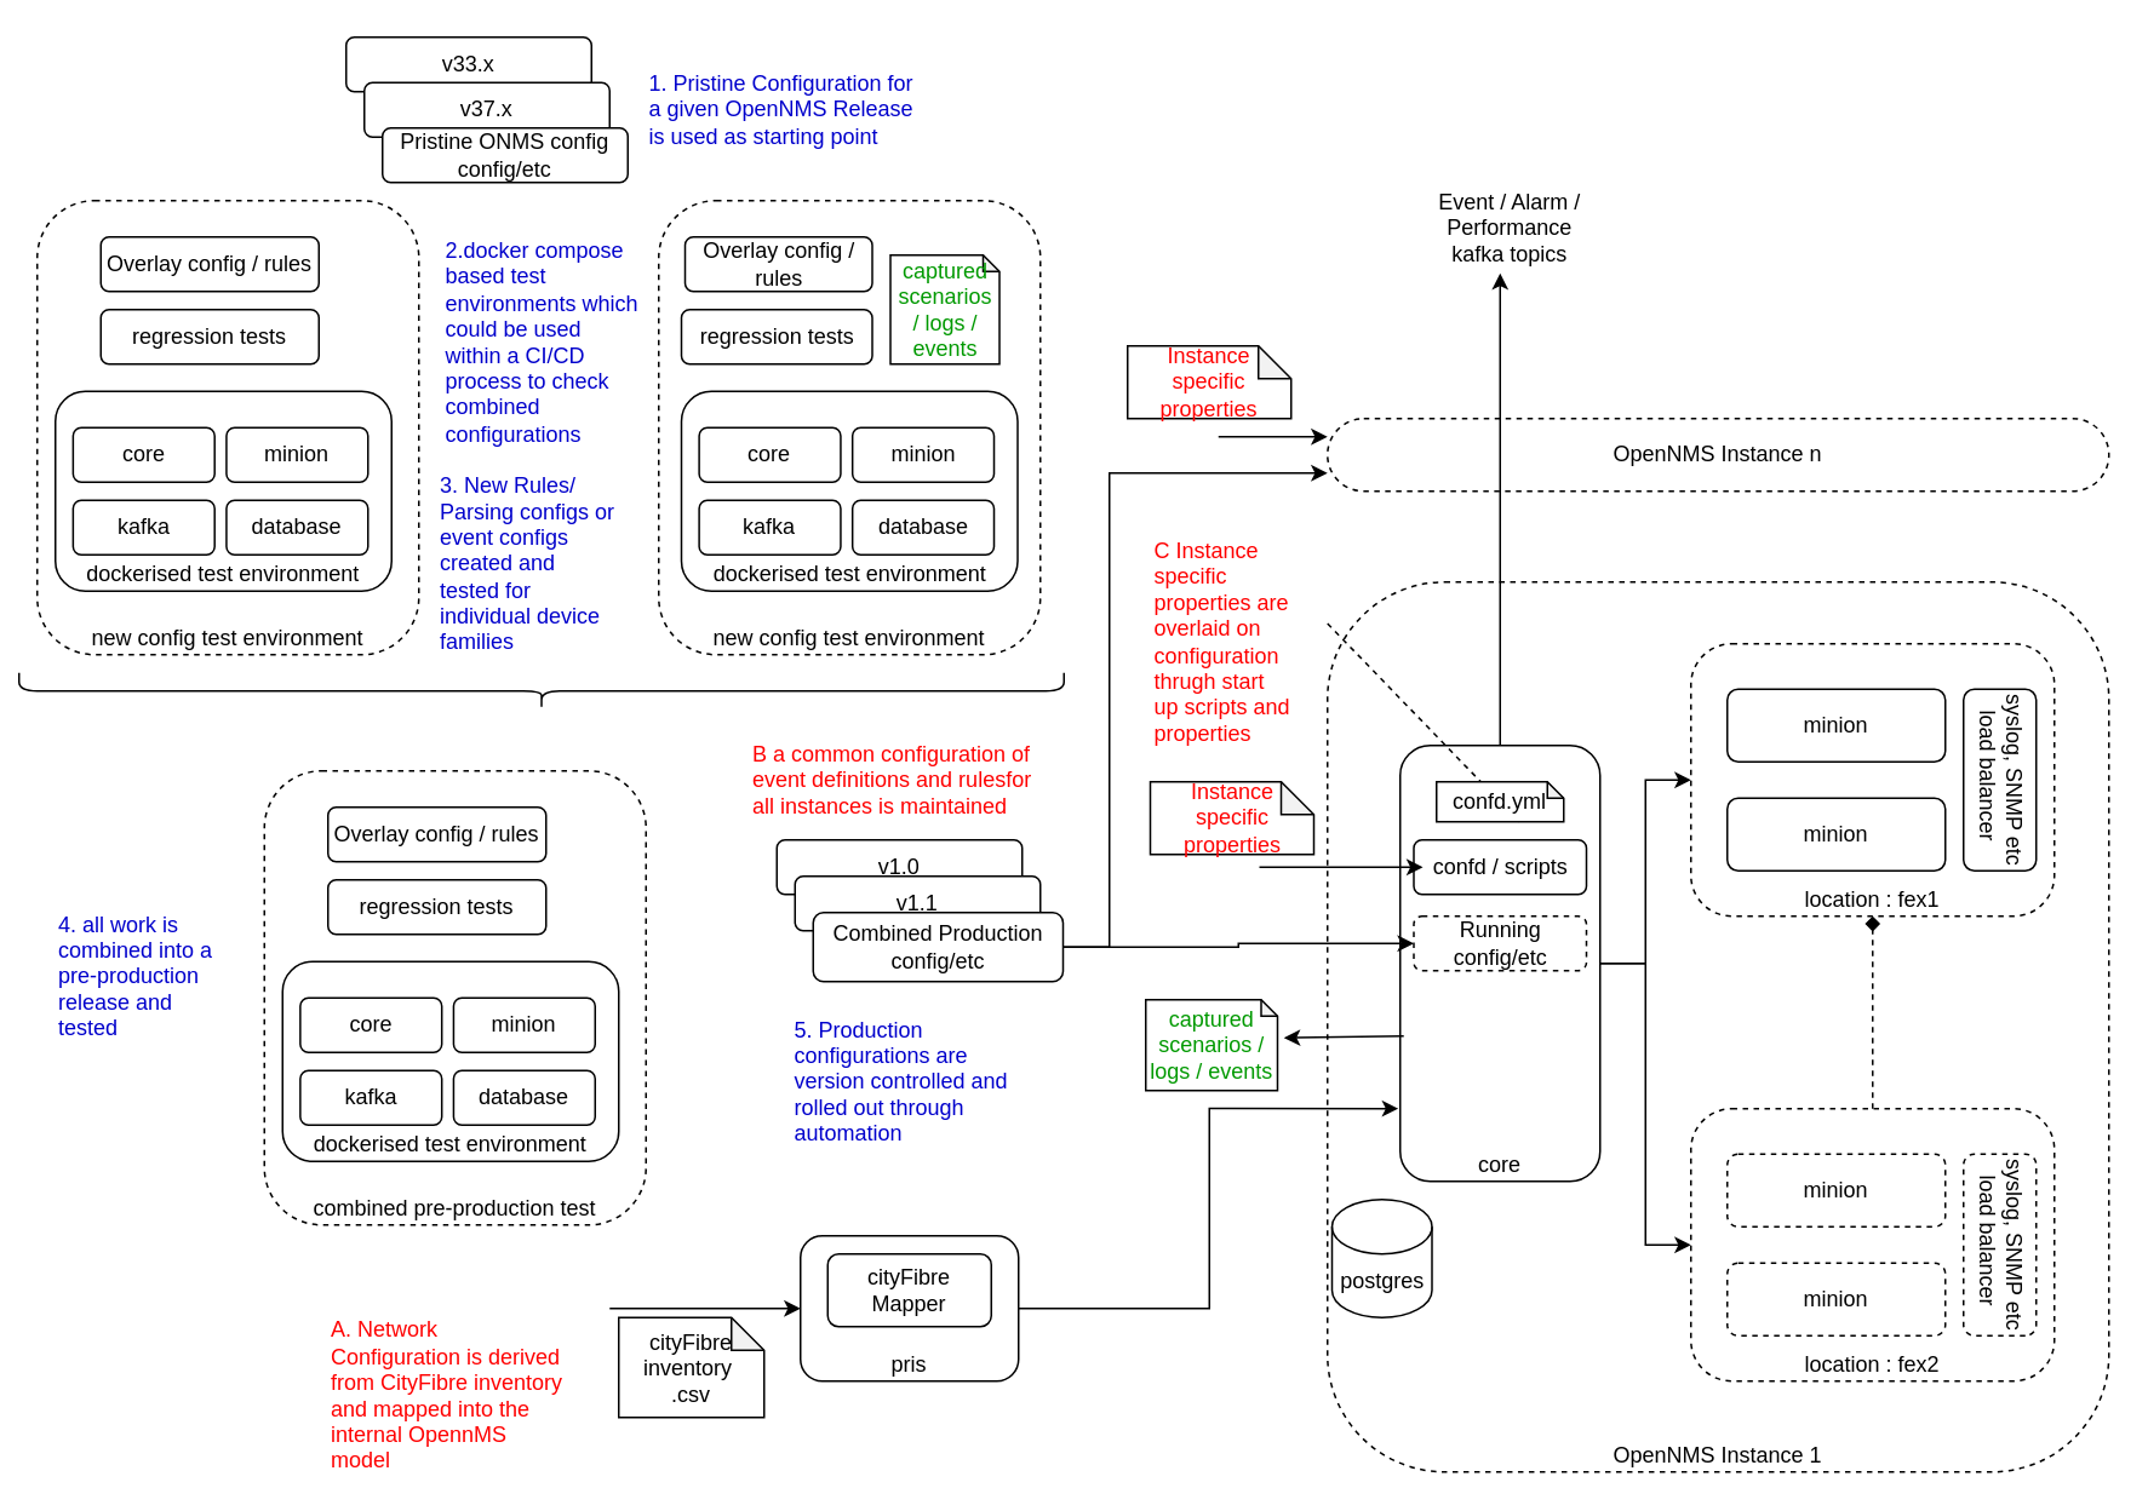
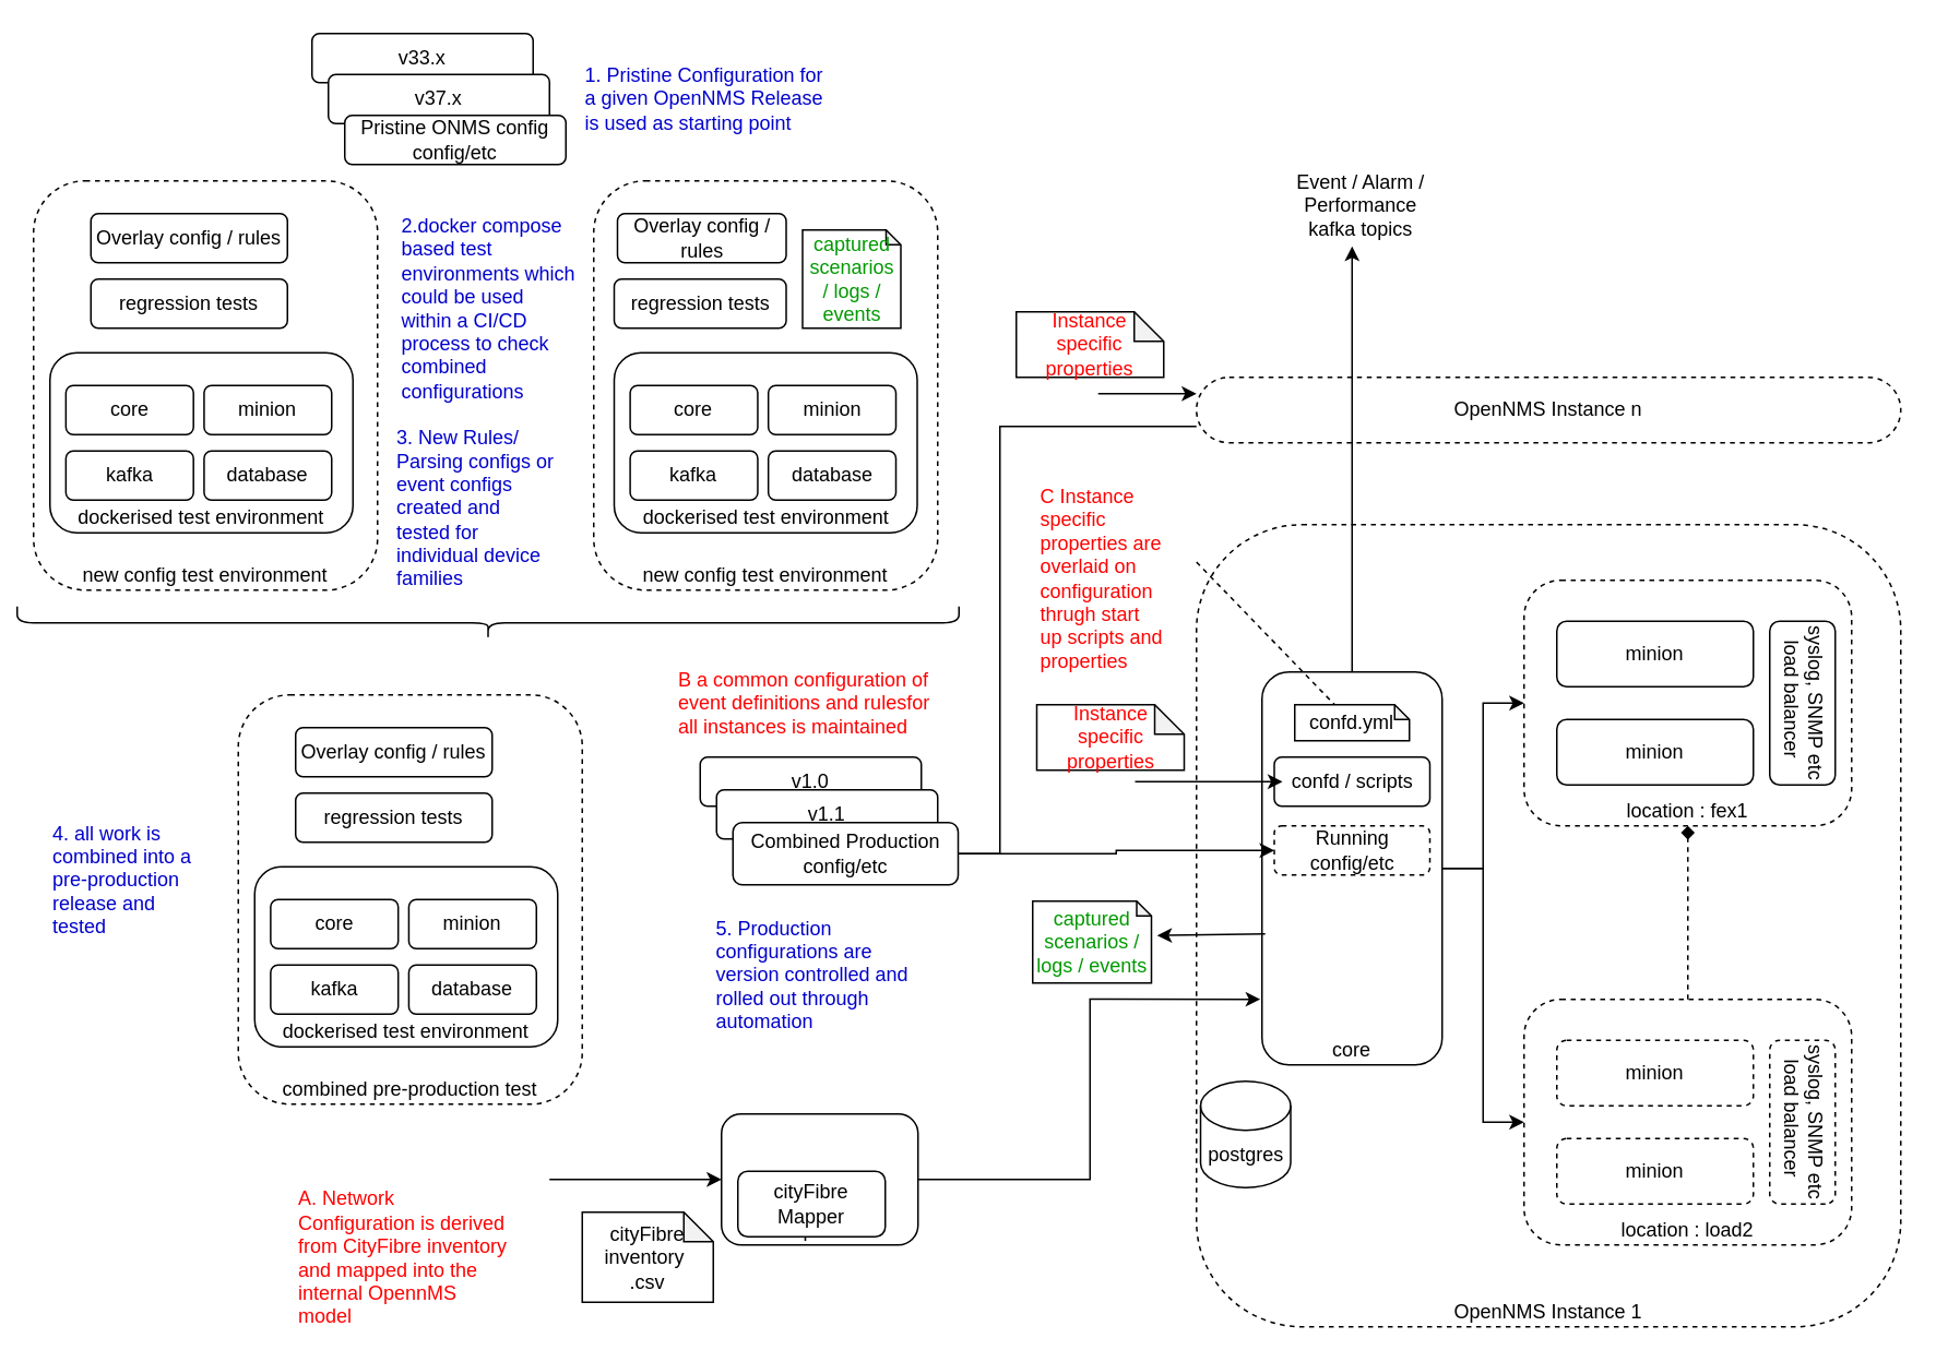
- <mxCell id="38" style="edgeStyle=orthogonalEdgeStyle;rounded=0;orthogonalLoop=1;jettySize=auto;html=1;entryX=0;entryY=0.75;entryDx=0;entryDy=0;" edge="1" parent="1" source="39" target="27"><mxGeometry relative="1" as="geometry"><Array as="points"><mxPoint x="610" y="521" /><mxPoint x="610" y="260" /></Array></mxGeometry></mxCell>
+ <mxCell id="38" style="edgeStyle=orthogonalEdgeStyle;rounded=0;orthogonalLoop=1;jettySize=auto;html=1;entryX=0;entryY=0.75;entryDx=0;entryDy=0;endArrow=none;" edge="1" parent="1" source="39" target="27"><mxGeometry relative="1" as="geometry"><Array as="points"><mxPoint x="610" y="521" /><mxPoint x="610" y="260" /></Array></mxGeometry></mxCell>
- <mxCell id="10" value="cityFibre&lt;div&gt;Mapper&lt;/div&gt;" style="rounded=1;whiteSpace=wrap;html=1;" vertex="1" parent="1"><mxGeometry x="455" y="690" width="90" height="40" as="geometry" /></mxCell>
+ <mxCell id="10" value="cityFibre&lt;div&gt;Mapper&lt;/div&gt;" style="rounded=1;whiteSpace=wrap;html=1;" vertex="1" parent="1"><mxGeometry x="450" y="715" width="90" height="40" as="geometry" /></mxCell>
- <mxCell id="20" value="location : fex2" style="rounded=1;whiteSpace=wrap;html=1;fillColor=none;dashed=1;verticalAlign=bottom;" vertex="1" parent="19"><mxGeometry width="200" height="150" as="geometry" /></mxCell>
+ <mxCell id="20" value="location : load2" style="rounded=1;whiteSpace=wrap;html=1;fillColor=none;dashed=1;verticalAlign=bottom;" vertex="1" parent="19"><mxGeometry width="200" height="150" as="geometry" /></mxCell>
- <mxCell id="11" value="cityFibre inventory&amp;nbsp;&lt;div&gt;.csv&lt;/div&gt;" style="shape=note;whiteSpace=wrap;html=1;backgroundOutline=1;darkOpacity=0.05;size=18;" vertex="1" parent="1"><mxGeometry x="340" y="725" width="80" height="55" as="geometry" /></mxCell>
+ <mxCell id="11" value="cityFibre inventory&amp;nbsp;&lt;div&gt;.csv&lt;/div&gt;" style="shape=note;whiteSpace=wrap;html=1;backgroundOutline=1;darkOpacity=0.05;size=18;" vertex="1" parent="1"><mxGeometry x="355" y="740" width="80" height="55" as="geometry" /></mxCell>
